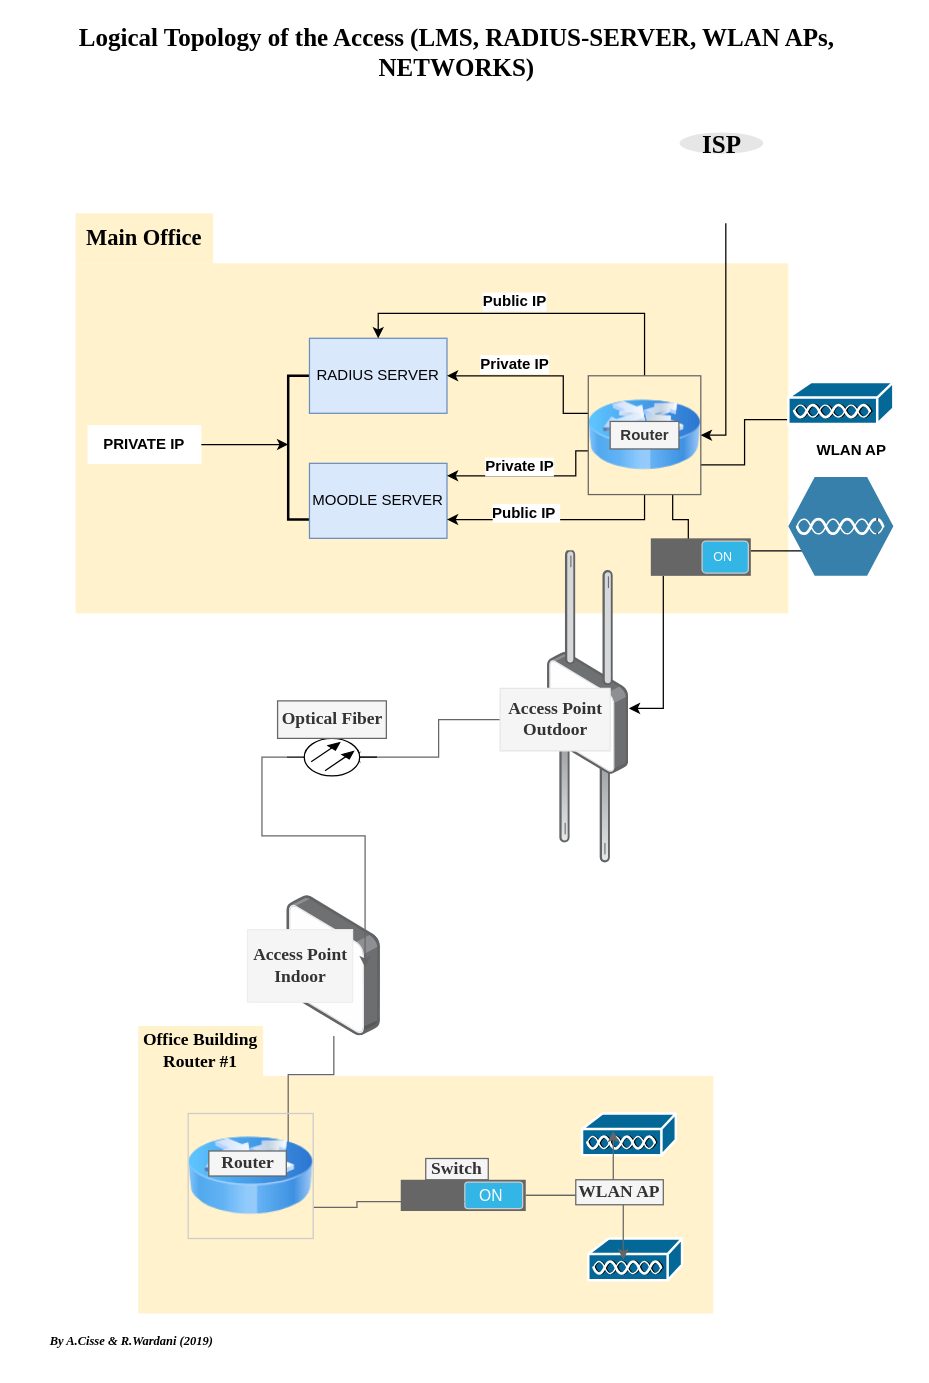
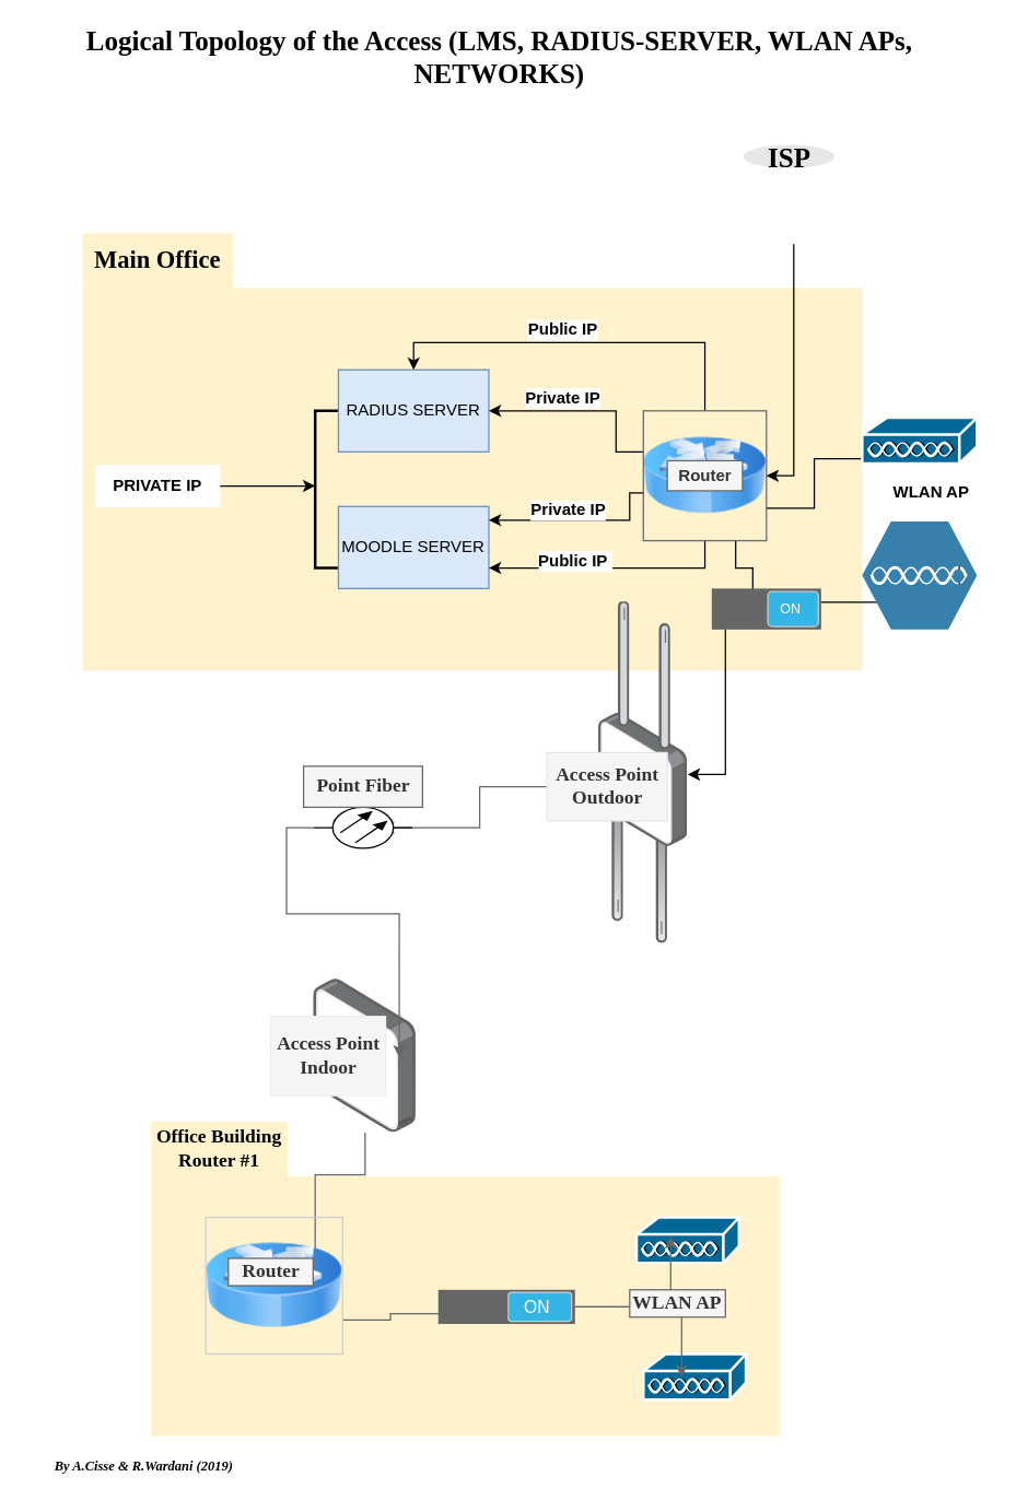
- <mxCell id="47" value="&lt;b&gt;&lt;font style=&quot;font-size: 14px&quot; face=&quot;Times New Roman&quot;&gt;Optical Fiber&lt;/font&gt;&lt;/b&gt;" style="rounded=0;whiteSpace=wrap;html=1;strokeColor=#666666;fillColor=#f5f5f5;fontColor=#333333;" vertex="1" parent="1"><mxGeometry x="221.5" y="560" width="87" height="30" as="geometry" /></mxCell>
+ <mxCell id="47" value="&lt;b&gt;&lt;font style=&quot;font-size: 14px&quot; face=&quot;Times New Roman&quot;&gt;Point Fiber&lt;/font&gt;&lt;/b&gt;" style="rounded=0;whiteSpace=wrap;html=1;strokeColor=#666666;fillColor=#f5f5f5;fontColor=#333333;" vertex="1" parent="1"><mxGeometry x="221.5" y="560" width="87" height="30" as="geometry" /></mxCell>
- <mxCell id="43" value="&lt;font style=&quot;font-size: 14px&quot; face=&quot;Times New Roman&quot;&gt;Switch&lt;/font&gt;" style="rounded=0;whiteSpace=wrap;html=1;strokeColor=#666666;fillColor=#f5f5f5;fontColor=#333333;fontStyle=1" vertex="1" parent="1"><mxGeometry x="340" y="926" width="50" height="17" as="geometry" /></mxCell>
